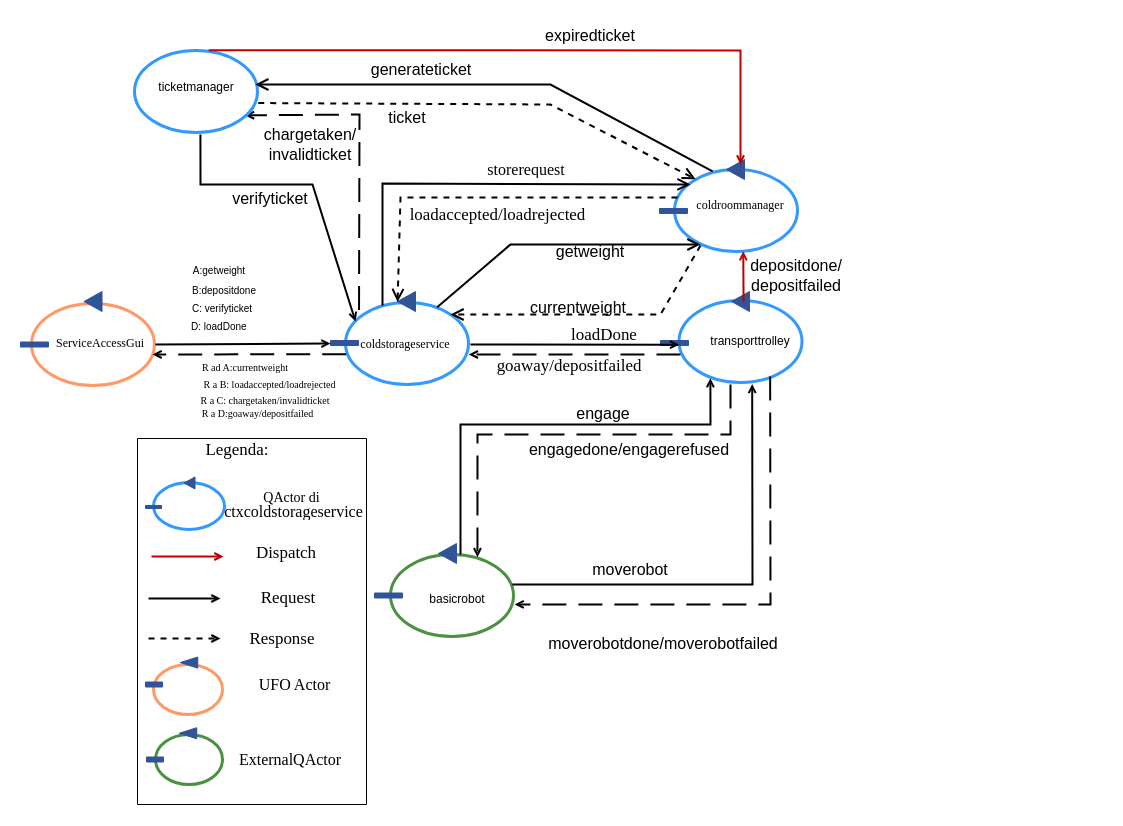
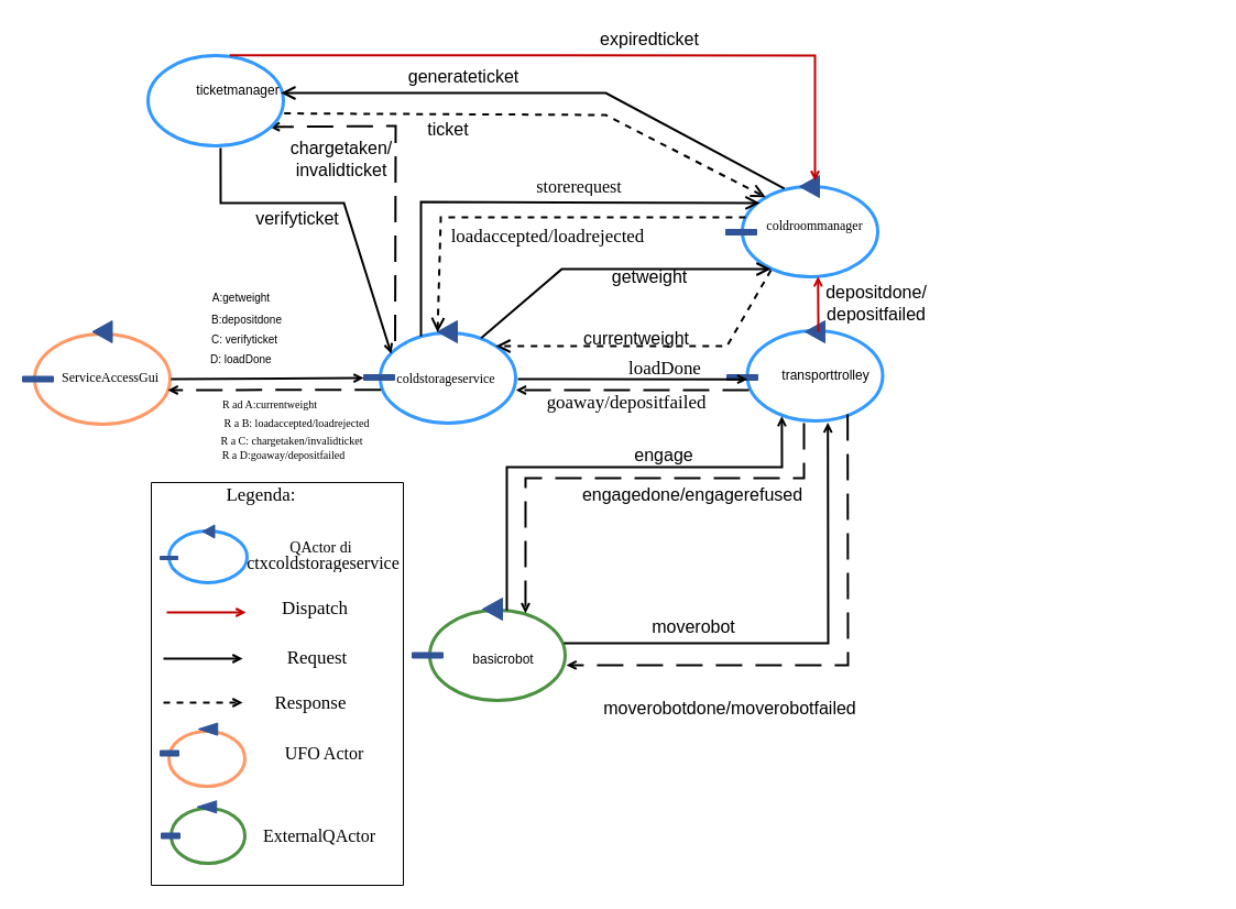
- <mxCell id="42" value="ticketmanager" style="text;html=1;align=center;verticalAlign=middle;whiteSpace=wrap;rounded=0;" parent="1" vertex="1"><mxGeometry x="165.5" y="72" width="60" height="30" as="geometry" /></mxCell>
+ <mxCell id="42" value="ticketmanager" style="text;html=1;align=center;verticalAlign=middle;whiteSpace=wrap;rounded=0;" parent="1" vertex="1"><mxGeometry x="185.5" y="67" width="60" height="30" as="geometry" /></mxCell>
